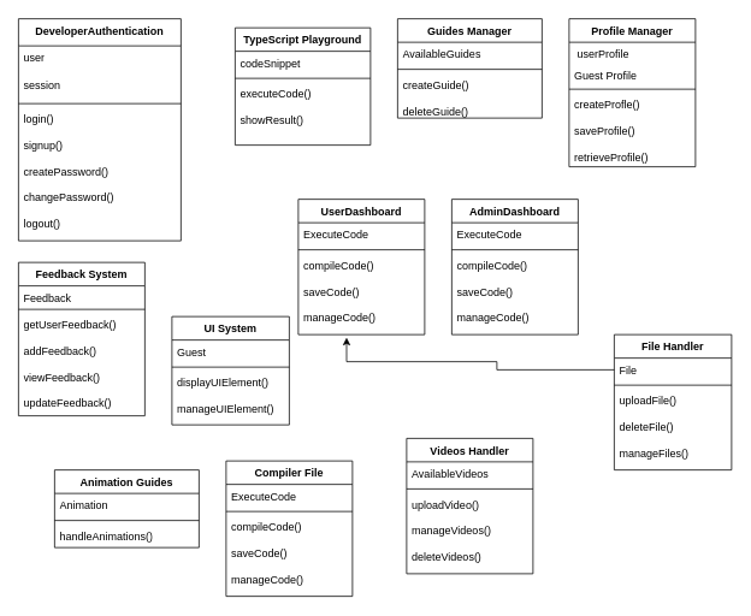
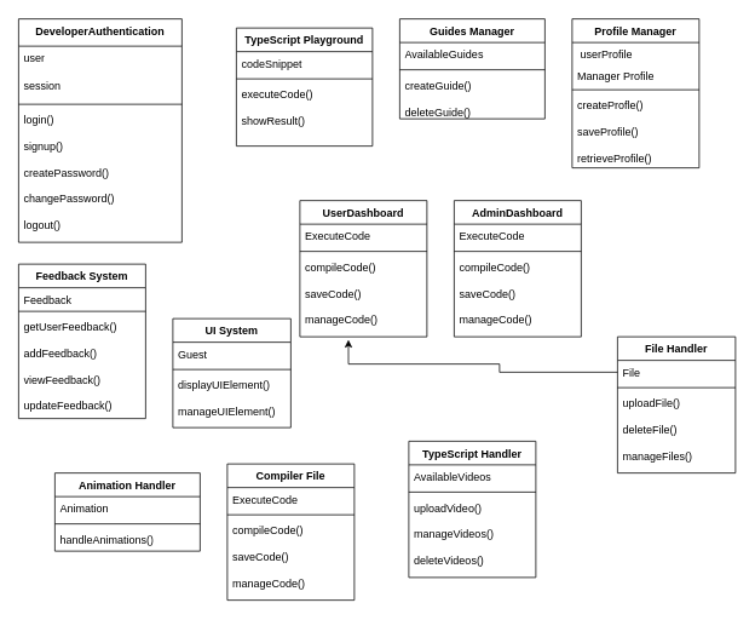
- <mxCell id="13" value="Guest Profile" style="text;strokeColor=none;fillColor=none;align=left;verticalAlign=top;spacingLeft=4;spacingRight=4;overflow=hidden;rotatable=0;points=[[0,0.5],[1,0.5]];portConstraint=eastwest;whiteSpace=wrap;html=1;" vertex="1" parent="11"><mxGeometry y="50" width="140" height="24" as="geometry" /></mxCell>
+ <mxCell id="13" value="Manager Profile" style="text;strokeColor=none;fillColor=none;align=left;verticalAlign=top;spacingLeft=4;spacingRight=4;overflow=hidden;rotatable=0;points=[[0,0.5],[1,0.5]];portConstraint=eastwest;whiteSpace=wrap;html=1;" vertex="1" parent="11"><mxGeometry y="50" width="140" height="24" as="geometry" /></mxCell>
- <mxCell id="7" value="Videos Handler" style="swimlane;fontStyle=1;align=center;verticalAlign=top;childLayout=stackLayout;horizontal=1;startSize=26;horizontalStack=0;resizeParent=1;resizeParentMax=0;resizeLast=0;collapsible=1;marginBottom=0;whiteSpace=wrap;html=1;" parent="1" vertex="1"><mxGeometry x="450" y="485" width="140" height="150" as="geometry" /></mxCell>
+ <mxCell id="7" value="TypeScript Handler" style="swimlane;fontStyle=1;align=center;verticalAlign=top;childLayout=stackLayout;horizontal=1;startSize=26;horizontalStack=0;resizeParent=1;resizeParentMax=0;resizeLast=0;collapsible=1;marginBottom=0;whiteSpace=wrap;html=1;" parent="1" vertex="1"><mxGeometry x="450" y="485" width="140" height="150" as="geometry" /></mxCell>
- <mxCell id="32" value="Animation Guides" style="swimlane;fontStyle=1;align=center;verticalAlign=top;childLayout=stackLayout;horizontal=1;startSize=26;horizontalStack=0;resizeParent=1;resizeParentMax=0;resizeLast=0;collapsible=1;marginBottom=0;whiteSpace=wrap;html=1;" parent="1" vertex="1"><mxGeometry x="60" y="520" width="160" height="86" as="geometry" /></mxCell>
+ <mxCell id="32" value="Animation Handler" style="swimlane;fontStyle=1;align=center;verticalAlign=top;childLayout=stackLayout;horizontal=1;startSize=26;horizontalStack=0;resizeParent=1;resizeParentMax=0;resizeLast=0;collapsible=1;marginBottom=0;whiteSpace=wrap;html=1;" parent="1" vertex="1"><mxGeometry x="60" y="520" width="160" height="86" as="geometry" /></mxCell>
